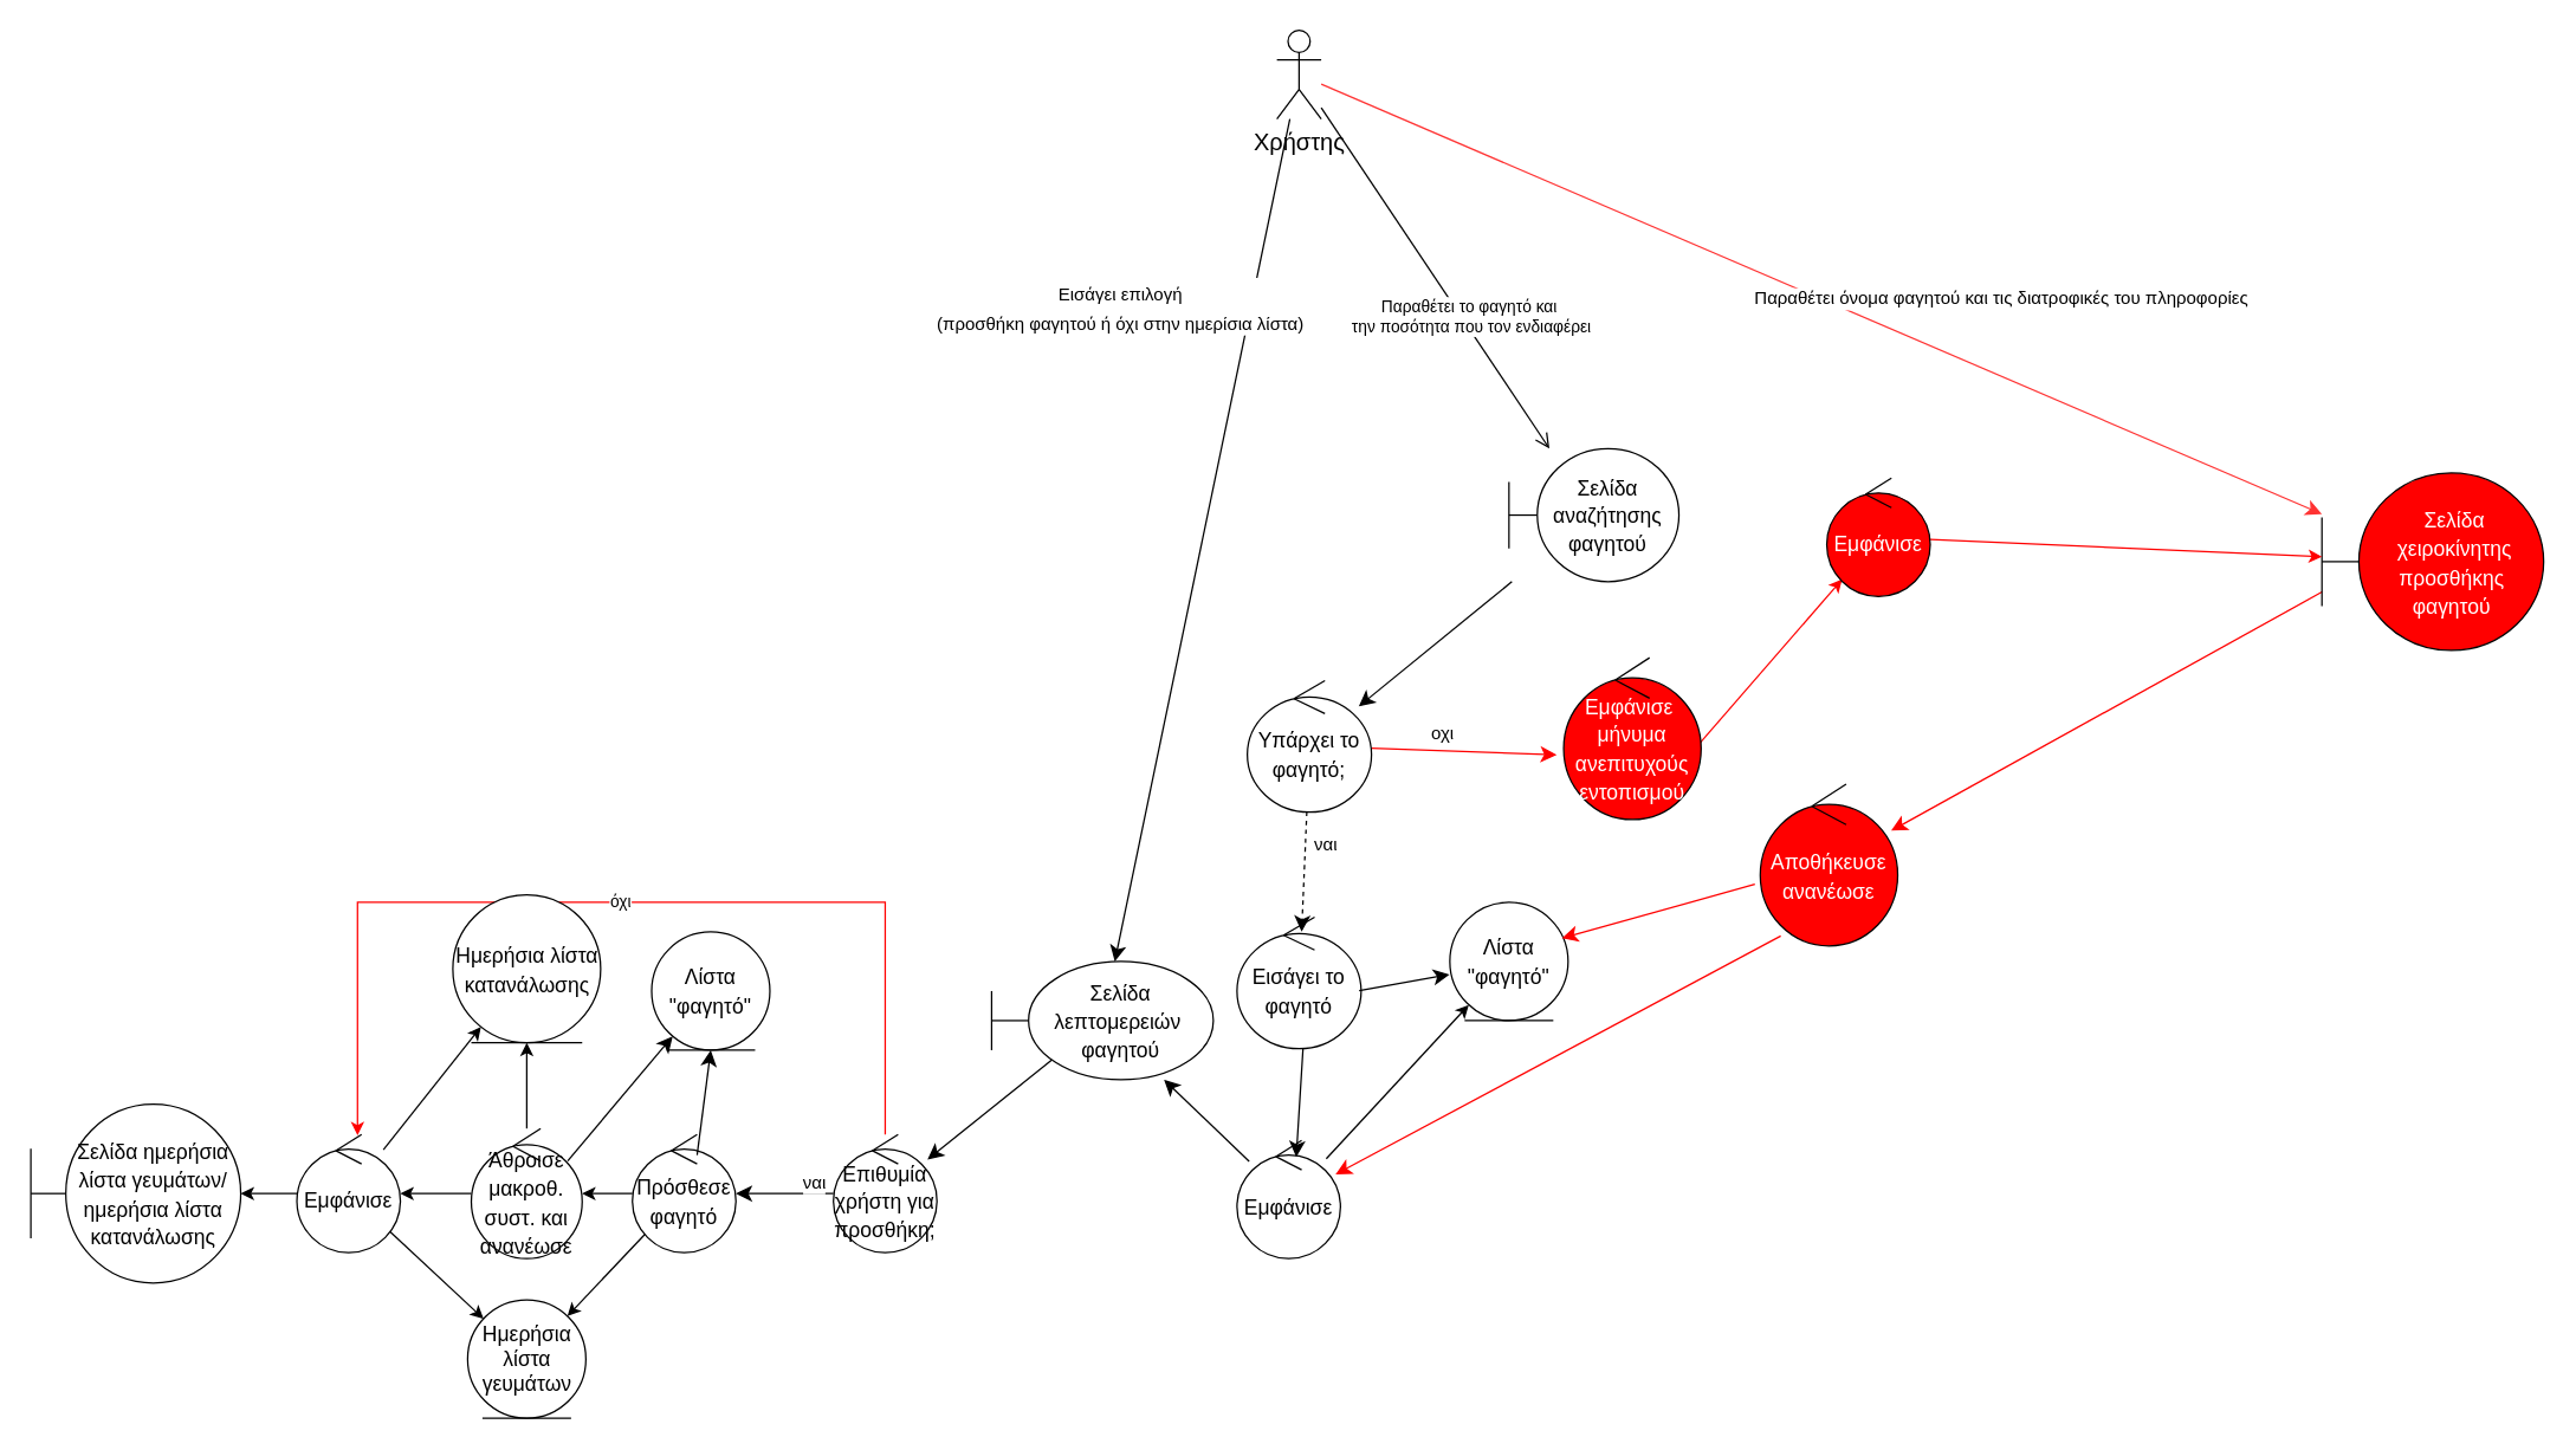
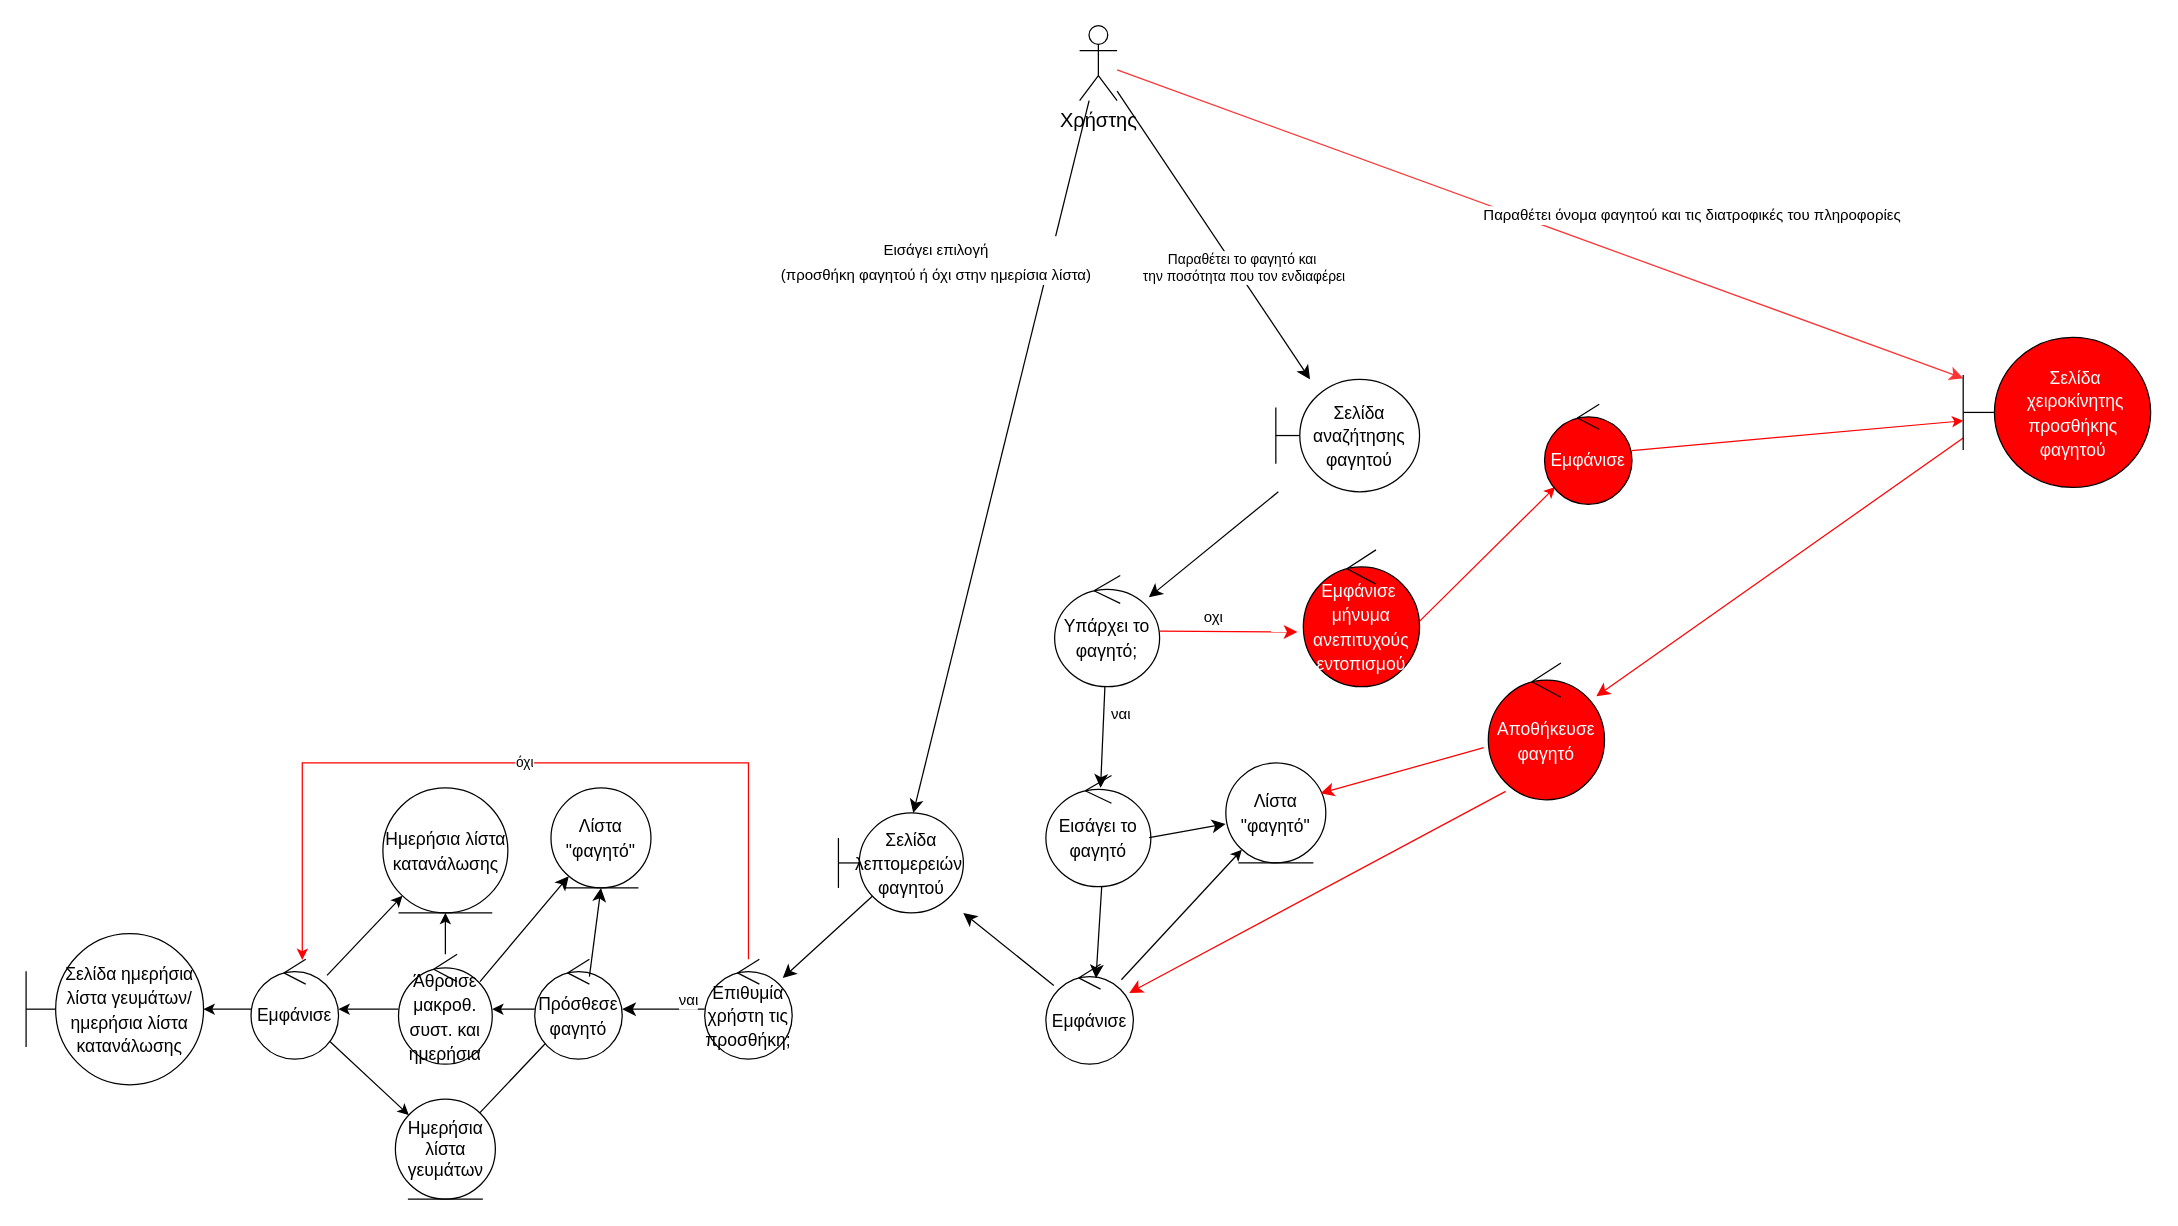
- <mxCell id="4" value="" style="edgeStyle=none;curved=1;rounded=0;orthogonalLoop=1;jettySize=auto;html=1;fontSize=12;startSize=8;endSize=8;strokeColor=#000000;fontColor=#000000;endArrow=open;" parent="1" source="8" target="10" edge="1"><mxGeometry relative="1" as="geometry" /></mxCell>
+ <mxCell id="4" value="" style="edgeStyle=none;curved=1;rounded=0;orthogonalLoop=1;jettySize=auto;html=1;fontSize=12;startSize=8;endSize=8;strokeColor=#000000;fontColor=#000000;" parent="1" source="8" target="10" edge="1"><mxGeometry relative="1" as="geometry" /></mxCell>
- <mxCell id="27" value="&lt;font style=&quot;font-size: 14px;&quot;&gt;Σελίδα χειροκίνητης προσθήκης&amp;nbsp; φαγητού&amp;nbsp;&lt;/font&gt;" style="shape=umlBoundary;fontSize=16;html=1;whiteSpace=wrap;horizontal=1;labelBackgroundColor=none;labelBorderColor=none;spacingTop=0;spacing=0;spacingRight=0;spacingLeft=5;fontColor=#FFFFFF;fillColor=#FF0000;strokeColor=#000000;" parent="1" vertex="1"><mxGeometry x="1570" y="319.5" width="150" height="120" as="geometry" /></mxCell>
+ <mxCell id="27" value="&lt;font style=&quot;font-size: 14px;&quot;&gt;Σελίδα χειροκίνητης προσθήκης&amp;nbsp; φαγητού&amp;nbsp;&lt;/font&gt;" style="shape=umlBoundary;fontSize=16;html=1;whiteSpace=wrap;horizontal=1;labelBackgroundColor=none;labelBorderColor=none;spacingTop=0;spacing=0;spacingRight=0;spacingLeft=5;fontColor=#FFFFFF;fillColor=#FF0000;strokeColor=#000000;" parent="1" vertex="1"><mxGeometry x="1570" y="269.5" width="150" height="120" as="geometry" /></mxCell>
- <mxCell id="40" value="&lt;font style=&quot;font-size: 14px;&quot;&gt;Εμφάνισε&amp;nbsp;&lt;br&gt;μήνυμα ανεπιτυχούς εντοπισμού&lt;br&gt;&lt;/font&gt;" style="ellipse;shape=umlControl;whiteSpace=wrap;html=1;fontSize=16;fontColor=#FFFFFF;fillColor=#FF0000;strokeColor=#000000;" parent="1" vertex="1"><mxGeometry x="1057" y="444.5" width="93" height="109.5" as="geometry" /></mxCell>
+ <mxCell id="40" value="&lt;font style=&quot;font-size: 14px;&quot;&gt;Εμφάνισε&amp;nbsp;&lt;br&gt;μήνυμα ανεπιτυχούς εντοπισμού&lt;br&gt;&lt;/font&gt;" style="ellipse;shape=umlControl;whiteSpace=wrap;html=1;fontSize=16;fontColor=#FFFFFF;fillColor=#FF0000;strokeColor=#000000;" parent="1" vertex="1"><mxGeometry x="1042" y="439.5" width="93" height="109.5" as="geometry" /></mxCell>
- <mxCell id="11" value="&lt;font&gt;ναι&lt;/font&gt;" style="edgeStyle=none;curved=1;rounded=0;orthogonalLoop=1;jettySize=auto;html=1;fontSize=12;startSize=8;endSize=8;strokeColor=#000000;fontColor=#000000;entryX=0.521;entryY=0.111;entryDx=0;entryDy=0;entryPerimeter=0;dashed=1;" parent="1" source="13" target="41" edge="1"><mxGeometry x="-0.475" y="14" relative="1" as="geometry"><mxPoint as="offset" /><mxPoint x="885" y="620" as="targetPoint" /></mxGeometry></mxCell>
+ <mxCell id="11" value="&lt;font&gt;ναι&lt;/font&gt;" style="edgeStyle=none;curved=1;rounded=0;orthogonalLoop=1;jettySize=auto;html=1;fontSize=12;startSize=8;endSize=8;strokeColor=#000000;fontColor=#000000;entryX=0.521;entryY=0.111;entryDx=0;entryDy=0;entryPerimeter=0;" parent="1" source="13" target="41" edge="1"><mxGeometry x="-0.475" y="14" relative="1" as="geometry"><mxPoint as="offset" /><mxPoint x="885" y="620" as="targetPoint" /></mxGeometry></mxCell>
- <mxCell id="48" value="&lt;font style=&quot;font-size: 14px;&quot;&gt;Αποθήκευσε ανανέωσε&lt;br&gt;&lt;/font&gt;" style="ellipse;shape=umlControl;whiteSpace=wrap;html=1;fontSize=16;fontColor=#FFFFFF;fillColor=#FF0000;strokeColor=#000000;" parent="1" vertex="1"><mxGeometry x="1190" y="530" width="93" height="109.5" as="geometry" /></mxCell>
+ <mxCell id="48" value="&lt;font style=&quot;font-size: 14px;&quot;&gt;Αποθήκευσε φαγητό&lt;br&gt;&lt;/font&gt;" style="ellipse;shape=umlControl;whiteSpace=wrap;html=1;fontSize=16;fontColor=#FFFFFF;fillColor=#FF0000;strokeColor=#000000;" parent="1" vertex="1"><mxGeometry x="1190" y="530" width="93" height="109.5" as="geometry" /></mxCell>
- <mxCell id="35" value="&lt;font style=&quot;font-size: 14px;&quot;&gt;Ημερήσια λίστα κατανάλωσης&lt;/font&gt;" style="ellipse;shape=umlEntity;whiteSpace=wrap;html=1;fontSize=16;strokeColor=#000000;fontColor=#000000;" parent="1" vertex="1"><mxGeometry x="305.5" y="605" width="100" height="100" as="geometry" /></mxCell>
+ <mxCell id="35" value="&lt;font style=&quot;font-size: 14px;&quot;&gt;Ημερήσια λίστα κατανάλωσης&lt;/font&gt;" style="ellipse;shape=umlEntity;whiteSpace=wrap;html=1;fontSize=16;strokeColor=#000000;fontColor=#000000;" parent="1" vertex="1"><mxGeometry x="305.5" y="630" width="100" height="100" as="geometry" /></mxCell>
- <mxCell id="18" value="&lt;font style=&quot;font-size: 14px;&quot;&gt;Σελίδα λεπτομερειών&amp;nbsp; φαγητού&lt;/font&gt;" style="shape=umlBoundary;whiteSpace=wrap;html=1;fontSize=16;strokeColor=#000000;fontColor=#000000;" parent="1" vertex="1"><mxGeometry x="670" y="650" width="150" height="80" as="geometry" /></mxCell>
+ <mxCell id="18" value="&lt;font style=&quot;font-size: 14px;&quot;&gt;Σελίδα λεπτομερειών&amp;nbsp; φαγητού&lt;/font&gt;" style="shape=umlBoundary;whiteSpace=wrap;html=1;fontSize=16;strokeColor=#000000;fontColor=#000000;" parent="1" vertex="1"><mxGeometry x="670" y="650" width="100" height="80" as="geometry" /></mxCell>
- <mxCell id="21" value="&lt;span style=&quot;font-size: 14px;&quot;&gt;Επιθυμία χρήστη για προσθήκη;&lt;/span&gt;" style="ellipse;shape=umlControl;whiteSpace=wrap;html=1;fontSize=16;strokeColor=#000000;fontColor=#000000;" parent="1" vertex="1"><mxGeometry x="563" y="767" width="70" height="80" as="geometry" /></mxCell>
+ <mxCell id="21" value="&lt;span style=&quot;font-size: 14px;&quot;&gt;Επιθυμία χρήστη τις προσθήκη;&lt;/span&gt;" style="ellipse;shape=umlControl;whiteSpace=wrap;html=1;fontSize=16;strokeColor=#000000;fontColor=#000000;" parent="1" vertex="1"><mxGeometry x="563" y="767" width="70" height="80" as="geometry" /></mxCell>
- <mxCell id="38" value="&lt;font style=&quot;font-size: 14px;&quot;&gt;Άθροισε μακροθ. συστ. και ανανέωσε&lt;br&gt;&lt;/font&gt;" style="ellipse;shape=umlControl;whiteSpace=wrap;html=1;fontSize=16;strokeColor=#000000;fontColor=#000000;" parent="1" vertex="1"><mxGeometry x="318" y="763" width="75" height="88" as="geometry" /></mxCell>
+ <mxCell id="38" value="&lt;font style=&quot;font-size: 14px;&quot;&gt;Άθροισε μακροθ. συστ. και ημερήσια&lt;br&gt;&lt;/font&gt;" style="ellipse;shape=umlControl;whiteSpace=wrap;html=1;fontSize=16;strokeColor=#000000;fontColor=#000000;" parent="1" vertex="1"><mxGeometry x="318" y="763" width="75" height="88" as="geometry" /></mxCell>
- <mxCell id="22" value="" style="rounded=0;orthogonalLoop=1;jettySize=auto;html=1;" parent="1" source="24" target="39" edge="1"><mxGeometry relative="1" as="geometry" /></mxCell>
+ <mxCell id="22" value="" style="rounded=0;orthogonalLoop=1;jettySize=auto;html=1;endArrow=none;" parent="1" source="24" target="39" edge="1"><mxGeometry relative="1" as="geometry" /></mxCell>
